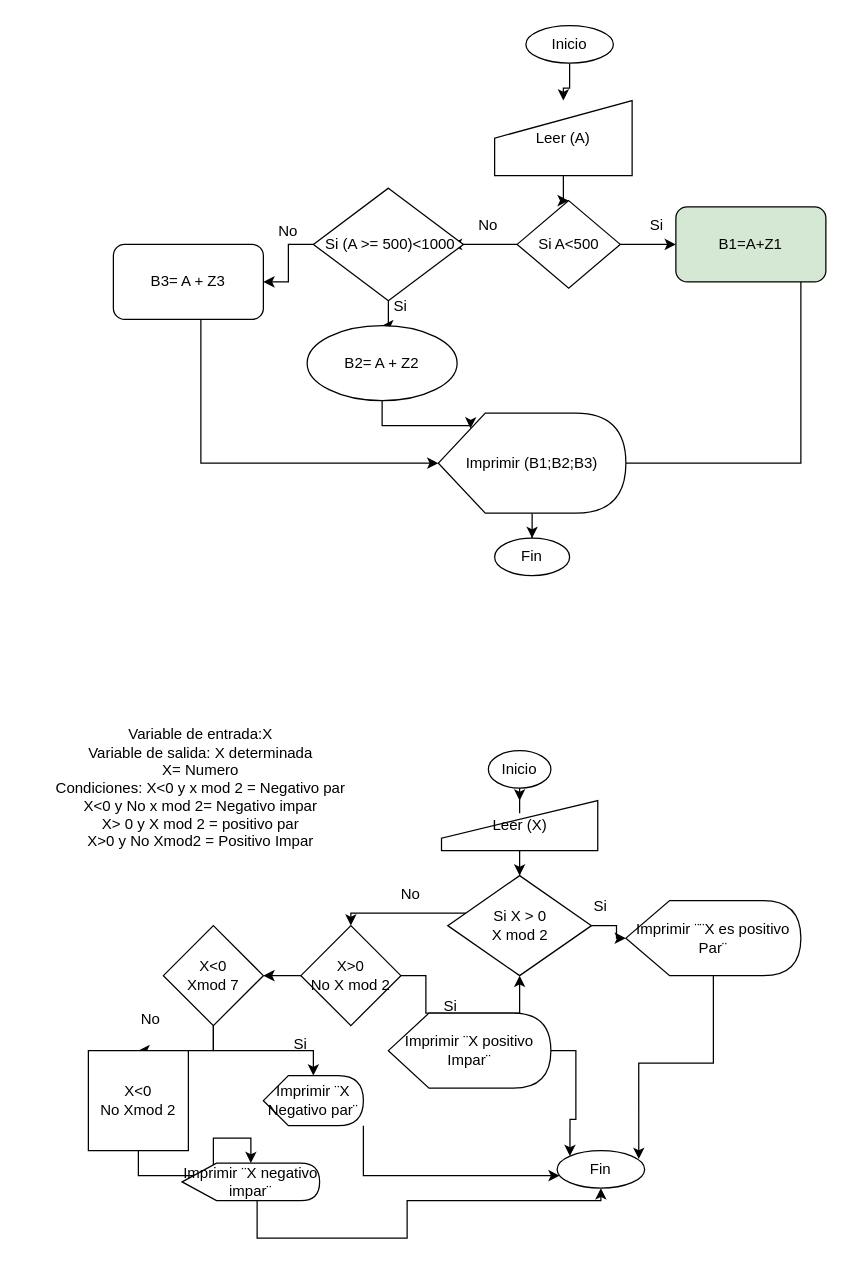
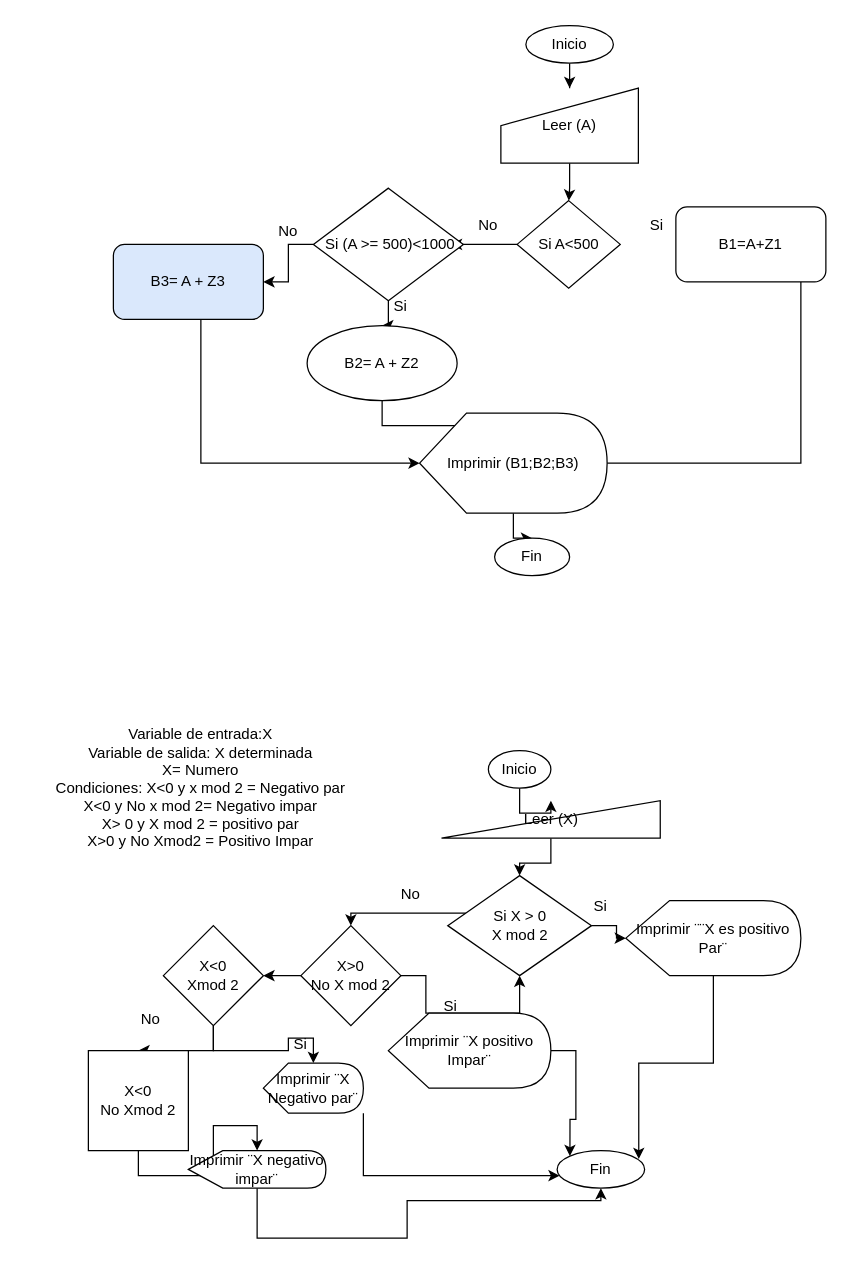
- <mxCell id="5" value="Leer (A)" style="shape=manualInput;whiteSpace=wrap;html=1;" parent="1" vertex="1"><mxGeometry x="395" y="80" width="110" height="60" as="geometry" /></mxCell>
+ <mxCell id="5" value="Leer (A)" style="shape=manualInput;whiteSpace=wrap;html=1;" parent="1" vertex="1"><mxGeometry x="400" y="70" width="110" height="60" as="geometry" /></mxCell>
- <mxCell id="6" value="" style="edgeStyle=orthogonalEdgeStyle;rounded=0;orthogonalLoop=1;jettySize=auto;html=1;" parent="1" source="8" target="10" edge="1"><mxGeometry relative="1" as="geometry" /></mxCell>
- <mxCell id="10" value="B1=A+Z1" style="rounded=1;whiteSpace=wrap;html=1;fillColor=#d5e8d4;" parent="1" vertex="1"><mxGeometry x="540" y="165" width="120" height="60" as="geometry" /></mxCell>
+ <mxCell id="10" value="B1=A+Z1" style="rounded=1;whiteSpace=wrap;html=1;" parent="1" vertex="1"><mxGeometry x="540" y="165" width="120" height="60" as="geometry" /></mxCell>
- <mxCell id="19" value="B3= A + Z3" style="rounded=1;whiteSpace=wrap;html=1;" parent="1" vertex="1"><mxGeometry x="90" y="195" width="120" height="60" as="geometry" /></mxCell>
+ <mxCell id="19" value="B3= A + Z3" style="rounded=1;whiteSpace=wrap;html=1;fillColor=#dae8fc;" parent="1" vertex="1"><mxGeometry x="90" y="195" width="120" height="60" as="geometry" /></mxCell>
- <mxCell id="23" value="Imprimir (B1;B2;B3)" style="shape=display;whiteSpace=wrap;html=1;" parent="1" vertex="1"><mxGeometry x="350" y="330" width="150" height="80" as="geometry" /></mxCell>
+ <mxCell id="23" value="Imprimir (B1;B2;B3)" style="shape=display;whiteSpace=wrap;html=1;" parent="1" vertex="1"><mxGeometry x="335" y="330" width="150" height="80" as="geometry" /></mxCell>
- <mxCell id="28" value="Leer (X)" style="shape=manualInput;whiteSpace=wrap;html=1;" vertex="1" parent="1"><mxGeometry x="352.5" y="640" width="125" height="40" as="geometry" /></mxCell>
+ <mxCell id="28" value="Leer (X)" style="shape=manualInput;whiteSpace=wrap;html=1;" vertex="1" parent="1"><mxGeometry x="352.5" y="640" width="175" height="30" as="geometry" /></mxCell>
- <mxCell id="43" value="X&amp;lt;0&lt;br&gt;Xmod 7" style="rhombus;whiteSpace=wrap;html=1;" vertex="1" parent="1"><mxGeometry x="130" y="740" width="80" height="80" as="geometry" /></mxCell>
+ <mxCell id="43" value="X&amp;lt;0&lt;br&gt;Xmod 2" style="rhombus;whiteSpace=wrap;html=1;" vertex="1" parent="1"><mxGeometry x="130" y="740" width="80" height="80" as="geometry" /></mxCell>
- <mxCell id="47" value="Imprimir ¨X Negativo par¨" style="shape=display;whiteSpace=wrap;html=1;" vertex="1" parent="1"><mxGeometry x="210" y="860" width="80" height="40" as="geometry" /></mxCell>
+ <mxCell id="47" value="Imprimir ¨X Negativo par¨" style="shape=display;whiteSpace=wrap;html=1;" vertex="1" parent="1"><mxGeometry x="210" y="850" width="80" height="40" as="geometry" /></mxCell>
- <mxCell id="53" value="Imprimir ¨X negativo impar¨" style="shape=display;whiteSpace=wrap;html=1;" vertex="1" parent="1"><mxGeometry x="145" y="930" width="110" height="30" as="geometry" /></mxCell>
+ <mxCell id="53" value="Imprimir ¨X negativo impar¨" style="shape=display;whiteSpace=wrap;html=1;" vertex="1" parent="1"><mxGeometry x="150" y="920" width="110" height="30" as="geometry" /></mxCell>
